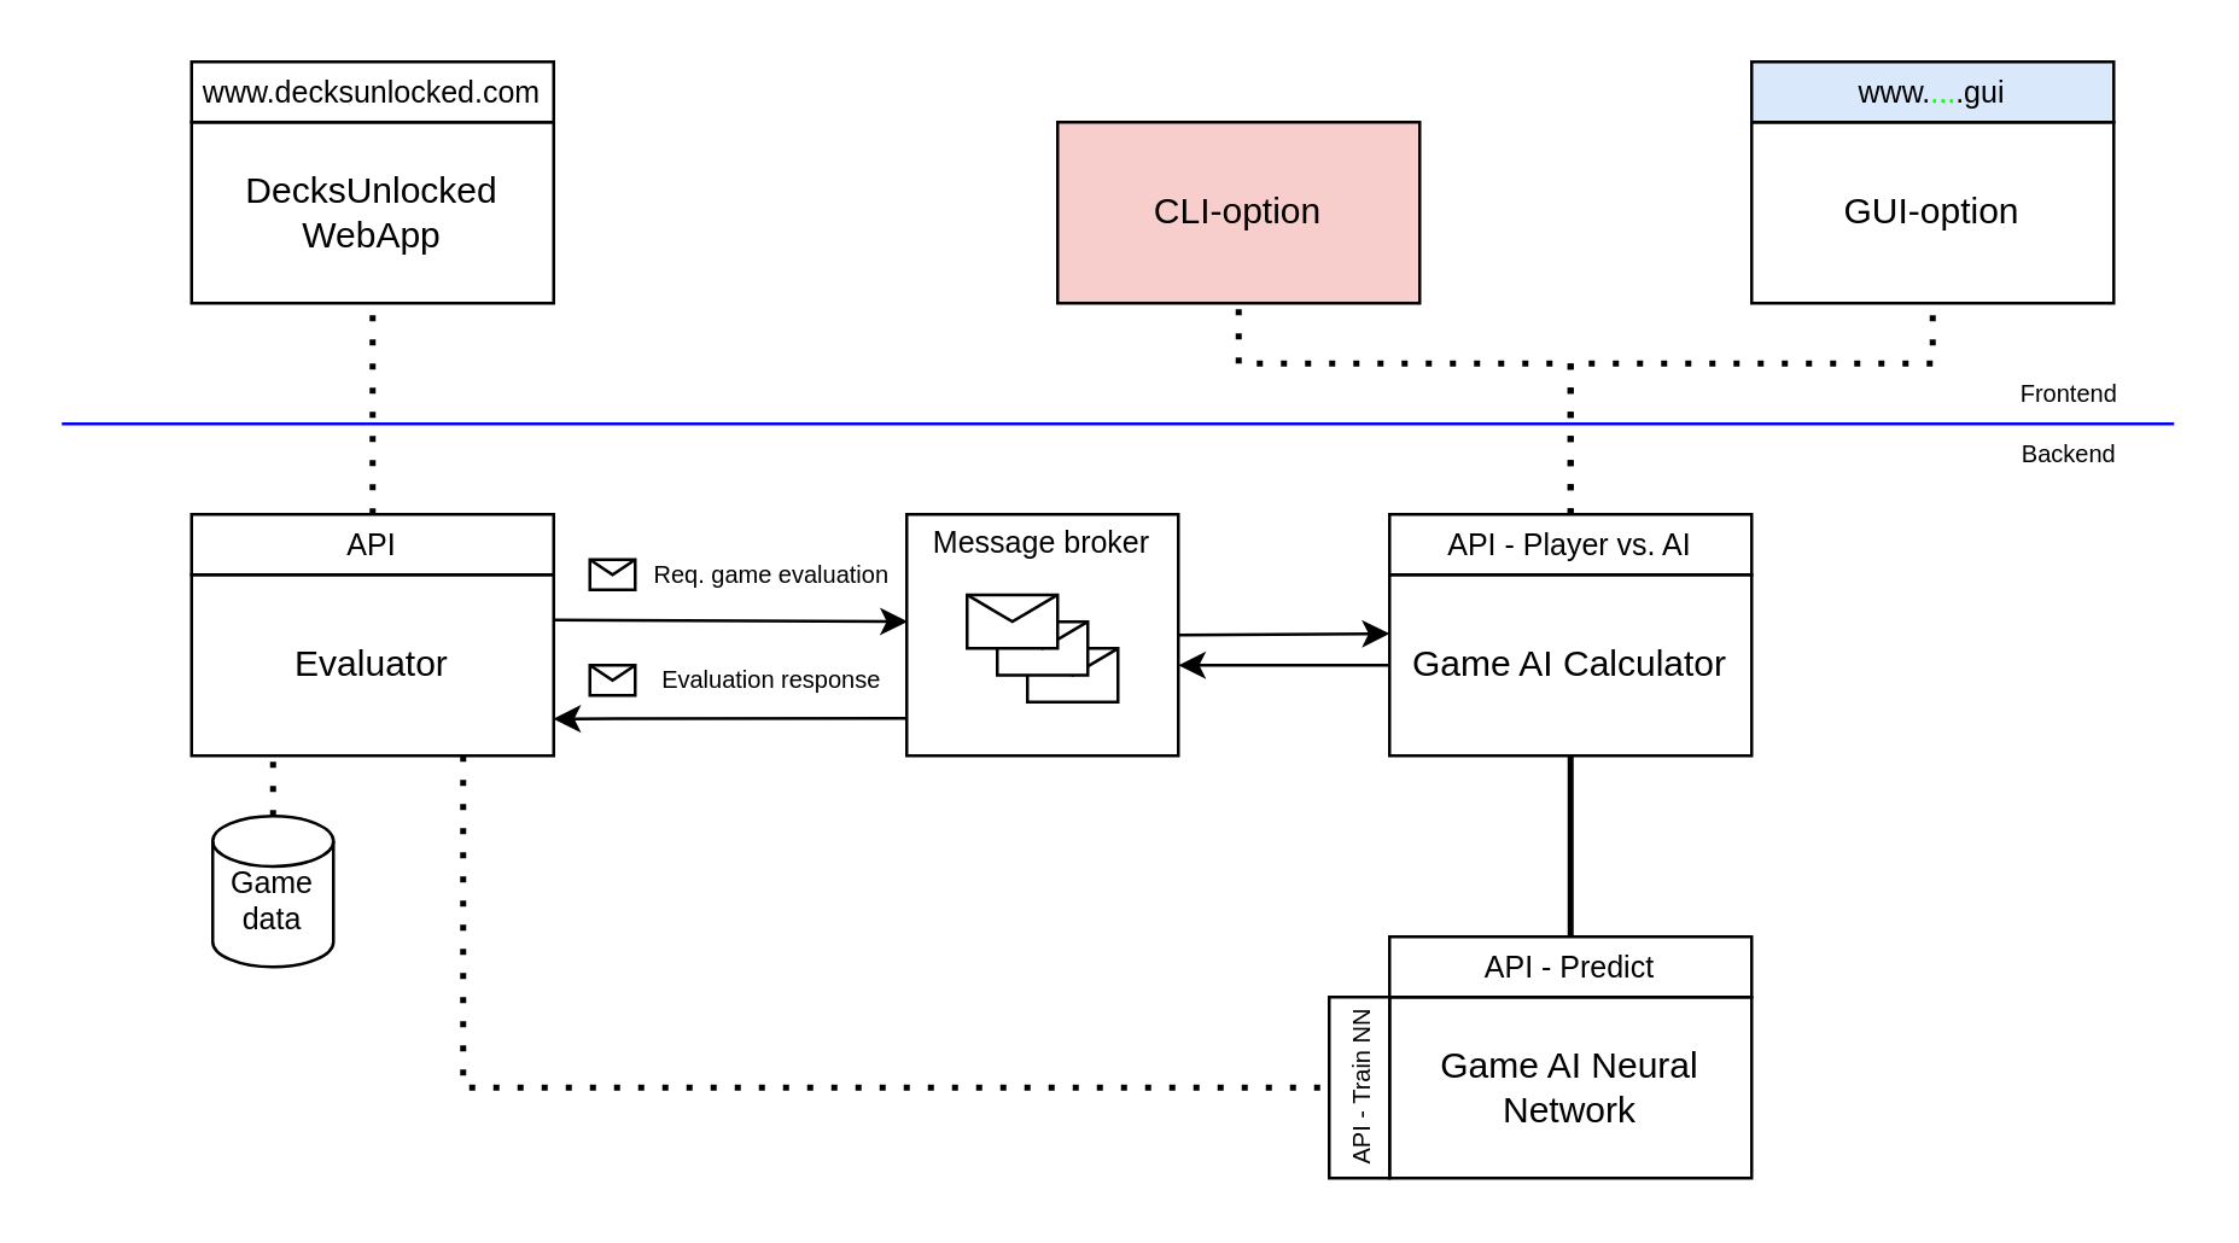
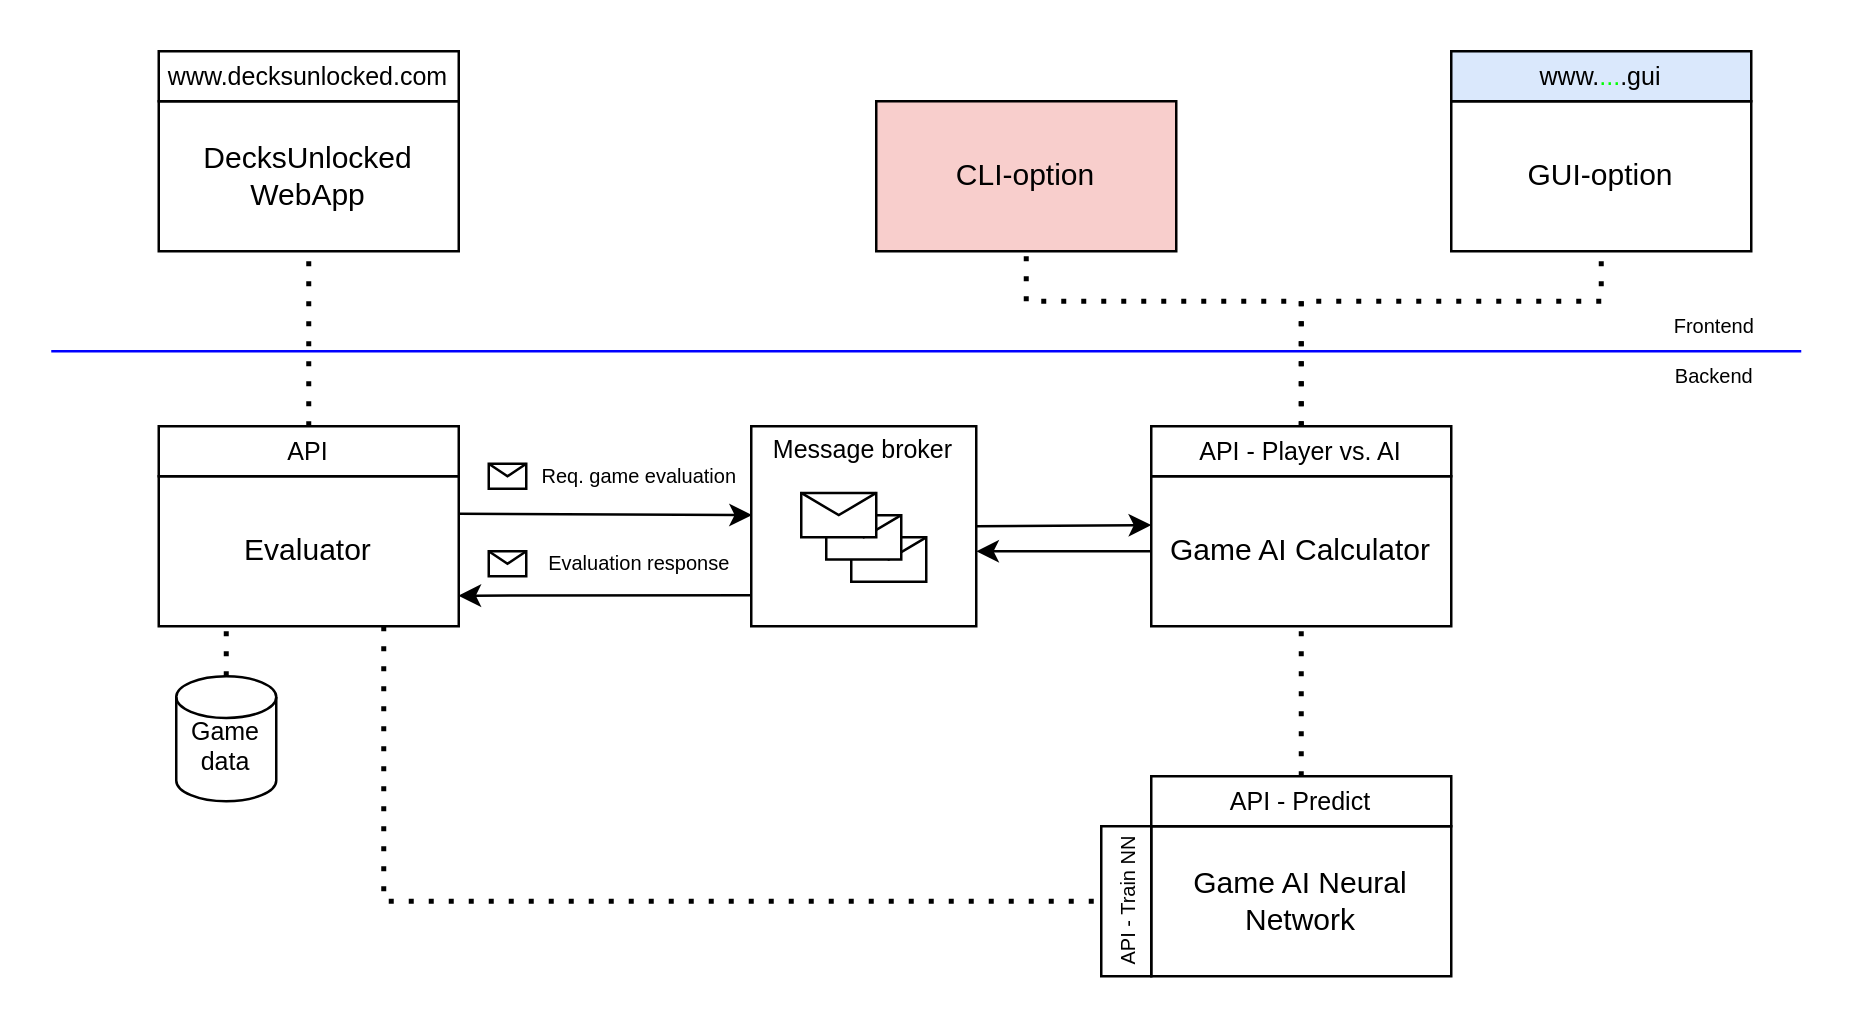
- <mxCell id="15" value="" style="endArrow=none;dashed=0;html=1;dashPattern=1 3;strokeWidth=2;rounded=0;fontSize=10;fontColor=#999999;entryX=0.5;entryY=1;entryDx=0;entryDy=0;exitX=0.5;exitY=0;exitDx=0;exitDy=0;" edge="1" parent="1" source="14" target="9"><mxGeometry width="50" height="50" relative="1" as="geometry"><mxPoint x="410" y="220" as="sourcePoint" /><mxPoint x="460" y="170" as="targetPoint" /></mxGeometry></mxCell>
+ <mxCell id="15" value="" style="endArrow=none;dashed=1;html=1;dashPattern=1 3;strokeWidth=2;rounded=0;fontSize=10;fontColor=#999999;entryX=0.5;entryY=1;entryDx=0;entryDy=0;exitX=0.5;exitY=0;exitDx=0;exitDy=0;" edge="1" parent="1" source="14" target="9"><mxGeometry width="50" height="50" relative="1" as="geometry"><mxPoint x="410" y="220" as="sourcePoint" /><mxPoint x="460" y="170" as="targetPoint" /></mxGeometry></mxCell>
